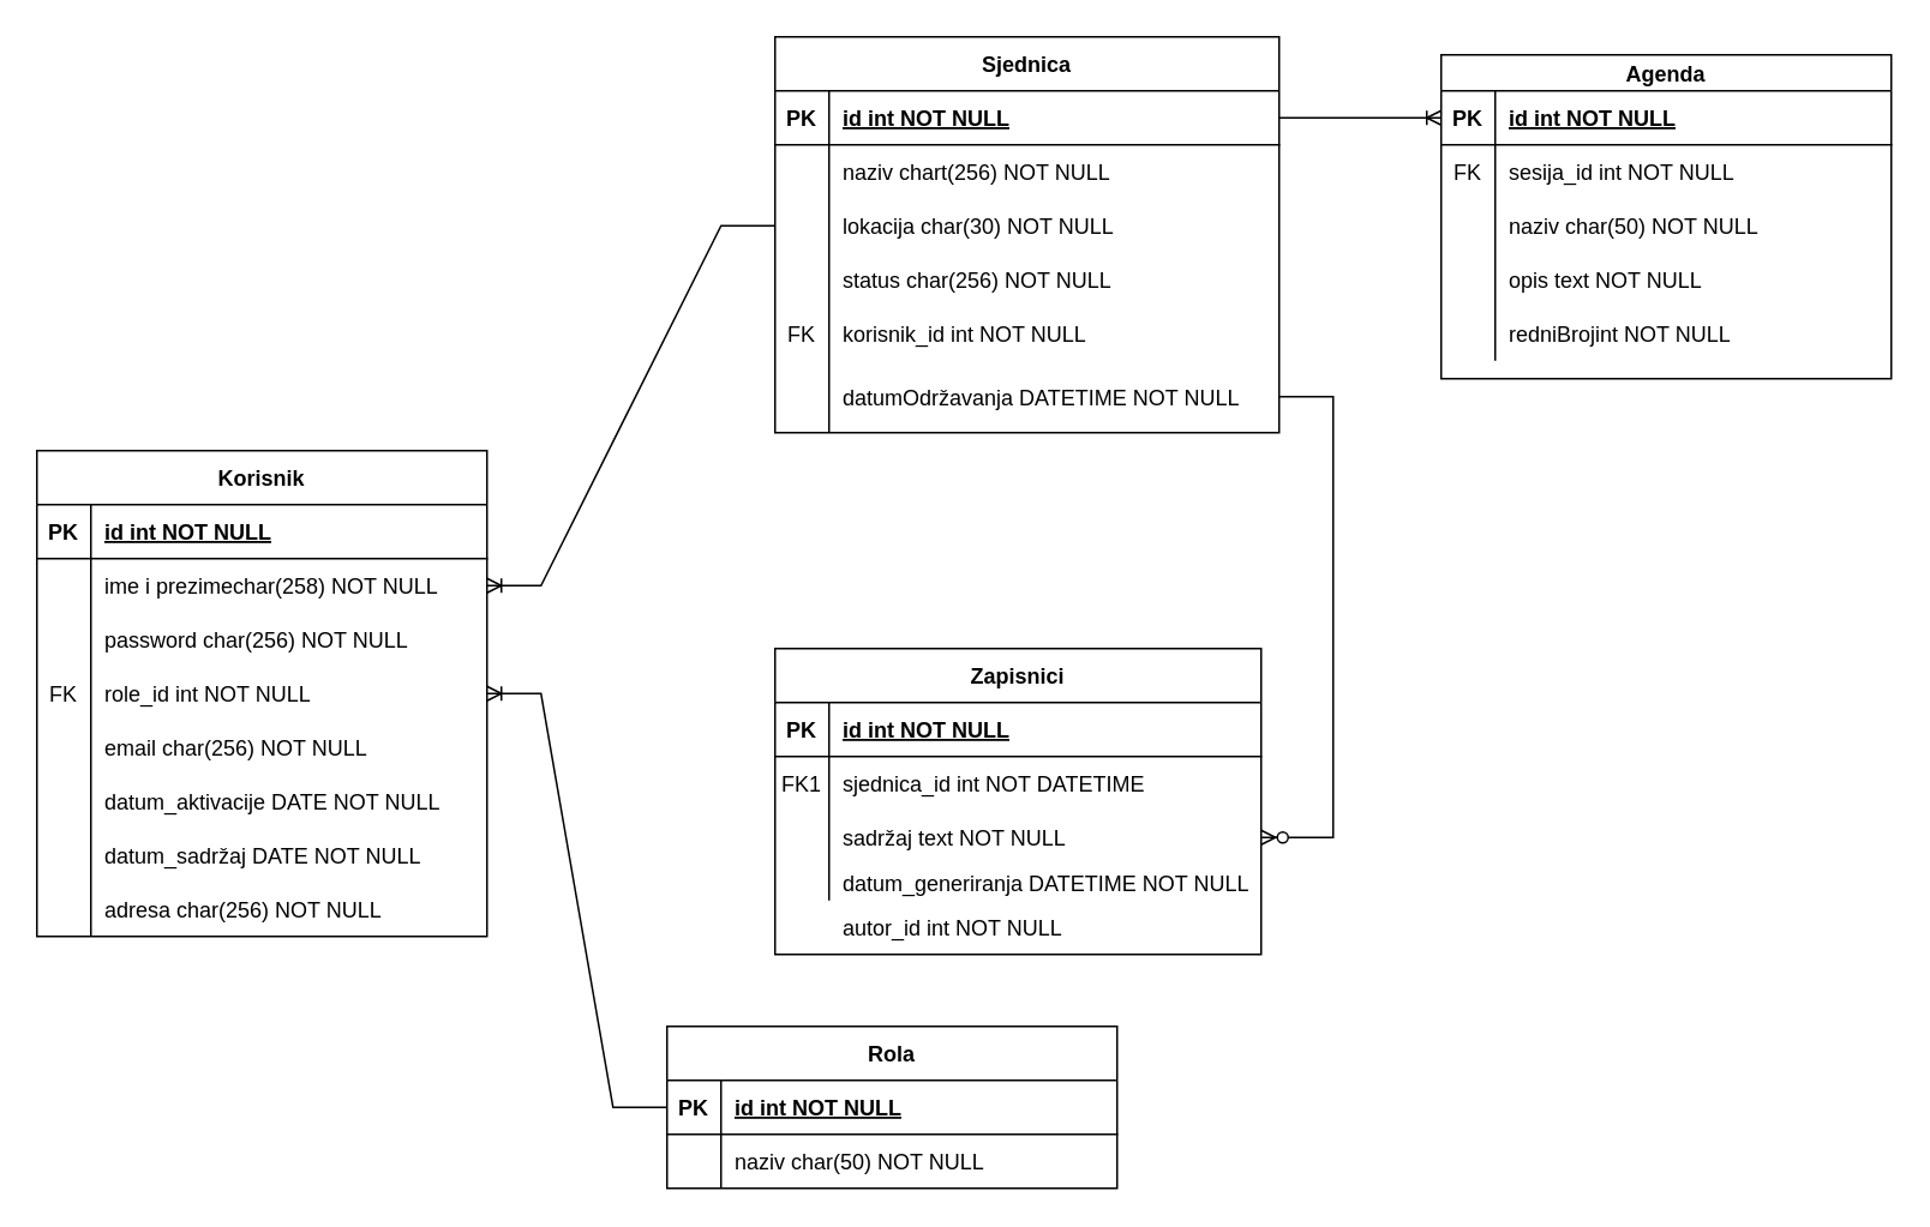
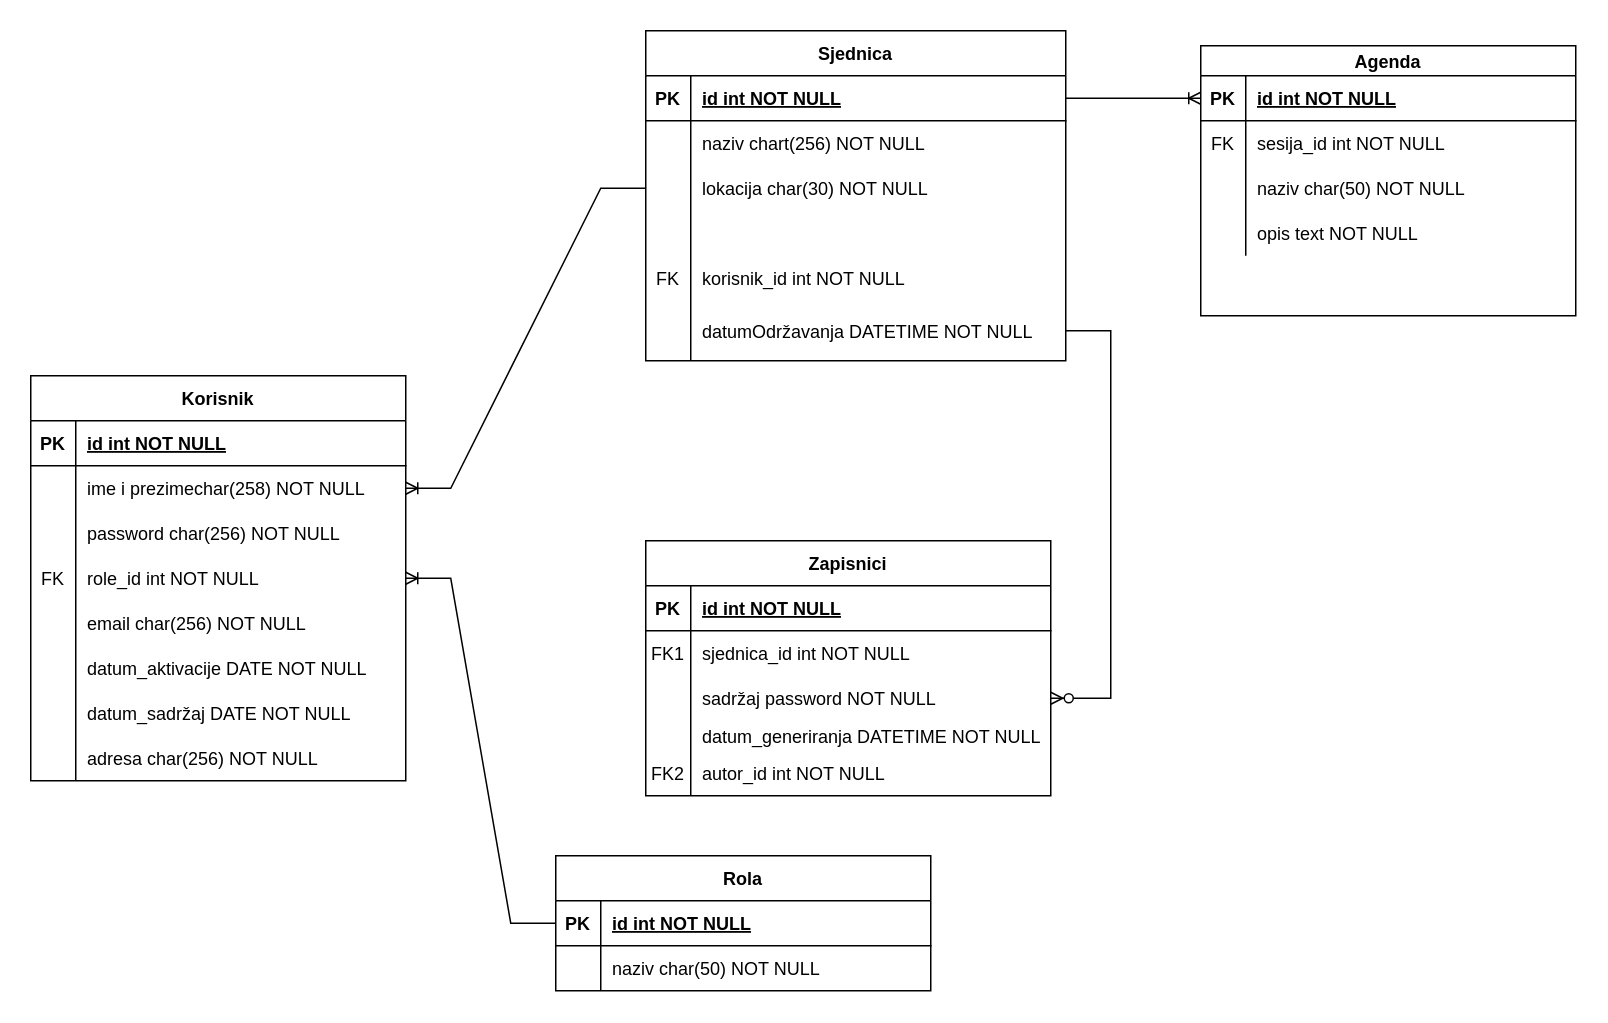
- <mxCell id="14" value="status char(256) NOT NULL" style="shape=partialRectangle;overflow=hidden;connectable=0;fillColor=none;top=0;left=0;bottom=0;right=0;align=left;spacingLeft=6;" parent="12" vertex="1"><mxGeometry x="30" width="250" height="30" as="geometry"><mxRectangle width="250" height="30" as="alternateBounds" /></mxGeometry></mxCell>
- <mxCell id="88" value="redniBrojint NOT NULL" style="shape=partialRectangle;overflow=hidden;connectable=0;fillColor=none;top=0;left=0;bottom=0;right=0;align=left;spacingLeft=6;" parent="86" vertex="1"><mxGeometry x="30" width="220" height="30" as="geometry"><mxRectangle width="220" height="30" as="alternateBounds" /></mxGeometry></mxCell>
- <mxCell id="27" value="sjednica_id int NOT DATETIME" style="shape=partialRectangle;overflow=hidden;connectable=0;fillColor=none;top=0;left=0;bottom=0;right=0;align=left;spacingLeft=6;" parent="25" vertex="1"><mxGeometry x="30" width="240" height="30" as="geometry"><mxRectangle width="240" height="30" as="alternateBounds" /></mxGeometry></mxCell>
+ <mxCell id="27" value="sjednica_id int NOT NULL" style="shape=partialRectangle;overflow=hidden;connectable=0;fillColor=none;top=0;left=0;bottom=0;right=0;align=left;spacingLeft=6;" parent="25" vertex="1"><mxGeometry x="30" width="240" height="30" as="geometry"><mxRectangle width="240" height="30" as="alternateBounds" /></mxGeometry></mxCell>
- <mxCell id="30" value="sadržaj text NOT NULL" style="shape=partialRectangle;overflow=hidden;connectable=0;fillColor=none;top=0;left=0;bottom=0;right=0;align=left;spacingLeft=6;" parent="28" vertex="1"><mxGeometry x="30" width="240" height="30" as="geometry"><mxRectangle width="240" height="30" as="alternateBounds" /></mxGeometry></mxCell>
+ <mxCell id="30" value="sadržaj password NOT NULL" style="shape=partialRectangle;overflow=hidden;connectable=0;fillColor=none;top=0;left=0;bottom=0;right=0;align=left;spacingLeft=6;" parent="28" vertex="1"><mxGeometry x="30" width="240" height="30" as="geometry"><mxRectangle width="240" height="30" as="alternateBounds" /></mxGeometry></mxCell>
+ <mxCell id="35" value="FK2" style="shape=partialRectangle;overflow=hidden;connectable=0;fillColor=none;top=0;left=0;bottom=0;right=0;" vertex="1" parent="34"><mxGeometry width="30" height="30" as="geometry"><mxRectangle width="30" height="30" as="alternateBounds" /></mxGeometry></mxCell>
